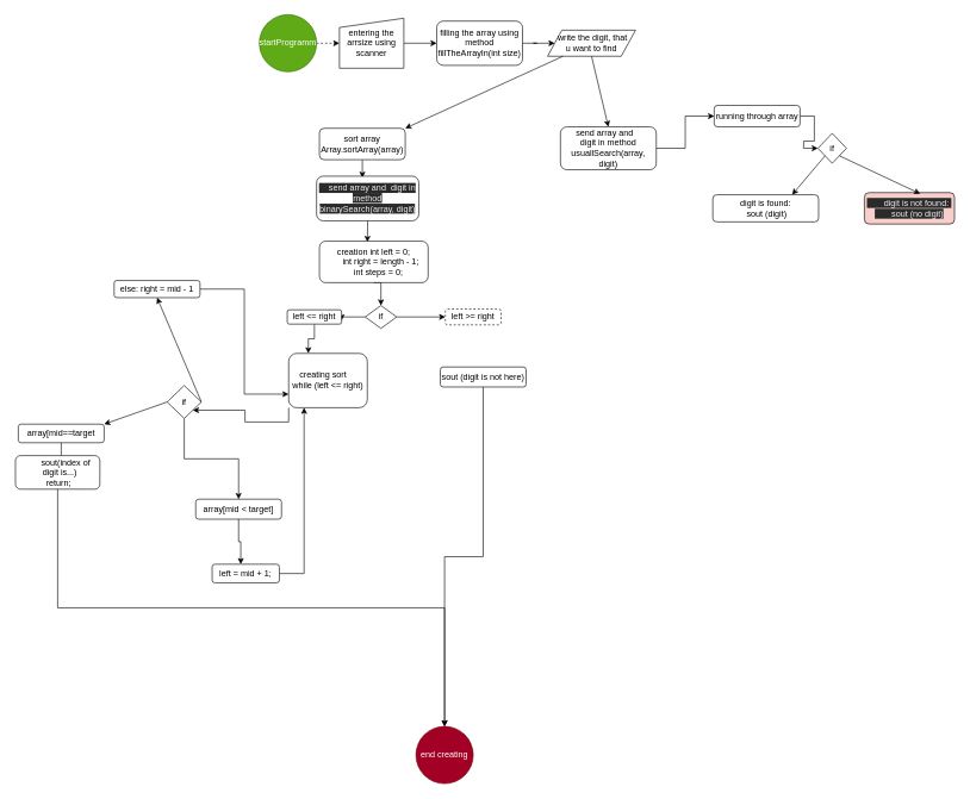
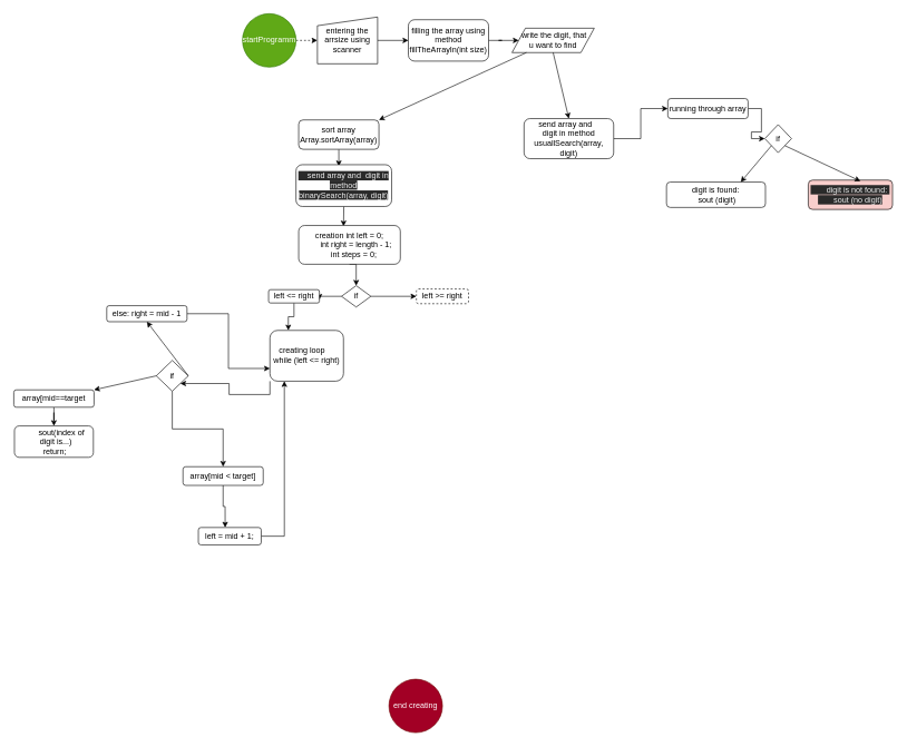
- <mxCell id="41" value="else: right = mid - 1" style="rounded=1;whiteSpace=wrap;html=1;" vertex="1" parent="1"><mxGeometry x="159" y="392" width="120" height="24" as="geometry" /></mxCell>
+ <mxCell id="41" value="else: right = mid - 1" style="rounded=1;whiteSpace=wrap;html=1;" vertex="1" parent="1"><mxGeometry x="159" y="457" width="120" height="24" as="geometry" /></mxCell>
- <mxCell id="50" value="sout (digit is not here)" style="rounded=1;whiteSpace=wrap;html=1;" vertex="1" parent="1"><mxGeometry x="615" y="513" width="120" height="28" as="geometry" /></mxCell>
- <mxCell id="28" value="&amp;nbsp; &amp;nbsp;creating sort&amp;nbsp; &amp;nbsp; &amp;nbsp; &amp;nbsp; while (left &amp;lt;= right)" style="rounded=1;whiteSpace=wrap;html=1;" vertex="1" parent="1"><mxGeometry x="403" y="494" width="110" height="76" as="geometry" /></mxCell>
+ <mxCell id="28" value="&amp;nbsp; &amp;nbsp;creating loop&amp;nbsp; &amp;nbsp; &amp;nbsp; &amp;nbsp; while (left &amp;lt;= right)" style="rounded=1;whiteSpace=wrap;html=1;" vertex="1" parent="1"><mxGeometry x="403" y="494" width="110" height="76" as="geometry" /></mxCell>
- <mxCell id="32" value="array[mid==target" style="rounded=1;whiteSpace=wrap;html=1;" vertex="1" parent="1"><mxGeometry x="25" y="593" width="120" height="26" as="geometry" /></mxCell>
+ <mxCell id="32" value="array[mid==target" style="rounded=1;whiteSpace=wrap;html=1;" vertex="1" parent="1"><mxGeometry x="20" y="583" width="120" height="26" as="geometry" /></mxCell>
- <mxCell id="49" style="edgeStyle=orthogonalEdgeStyle;rounded=0;orthogonalLoop=1;jettySize=auto;html=1;exitX=0.5;exitY=1;exitDx=0;exitDy=0;entryX=0.5;entryY=0;entryDx=0;entryDy=0;" edge="1" parent="1" source="50" target="8"><mxGeometry relative="1" as="geometry" /></mxCell>
- <mxCell id="34" style="edgeStyle=orthogonalEdgeStyle;rounded=0;orthogonalLoop=1;jettySize=auto;html=1;exitX=0.5;exitY=1;exitDx=0;exitDy=0;entryX=0.5;entryY=0;entryDx=0;entryDy=0;" edge="1" parent="1" source="35" target="8"><mxGeometry relative="1" as="geometry" /></mxCell>
